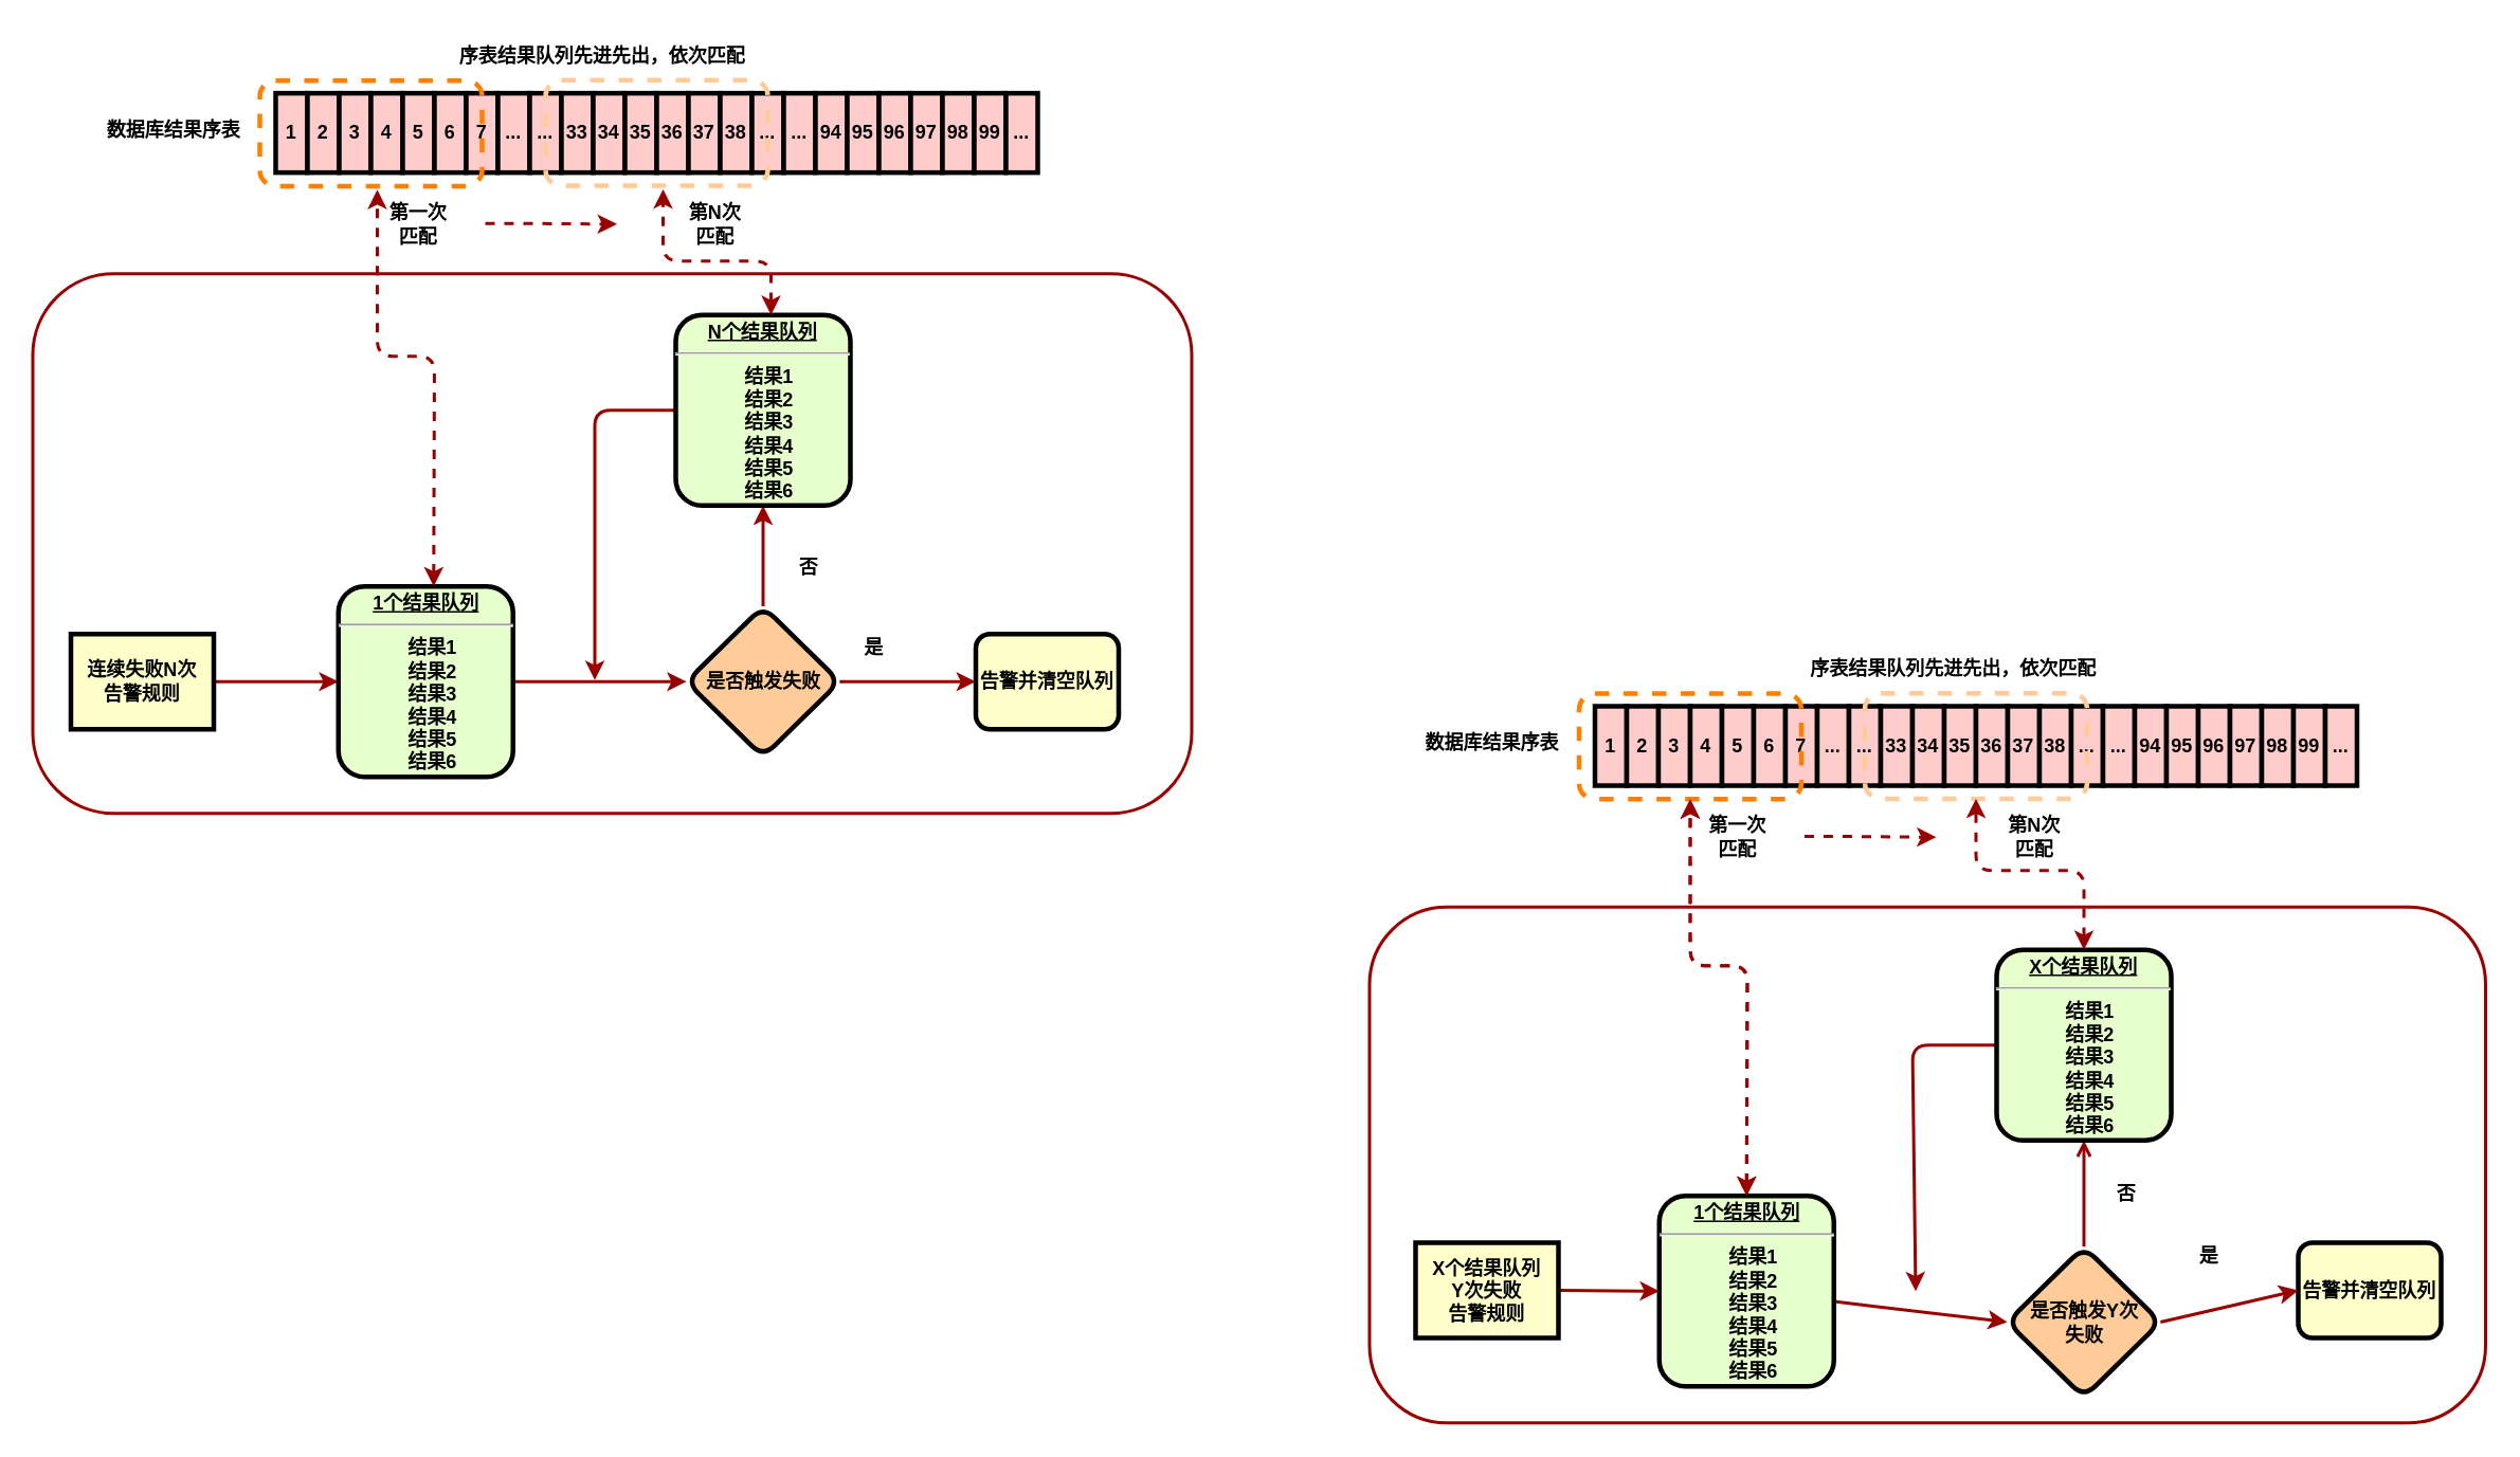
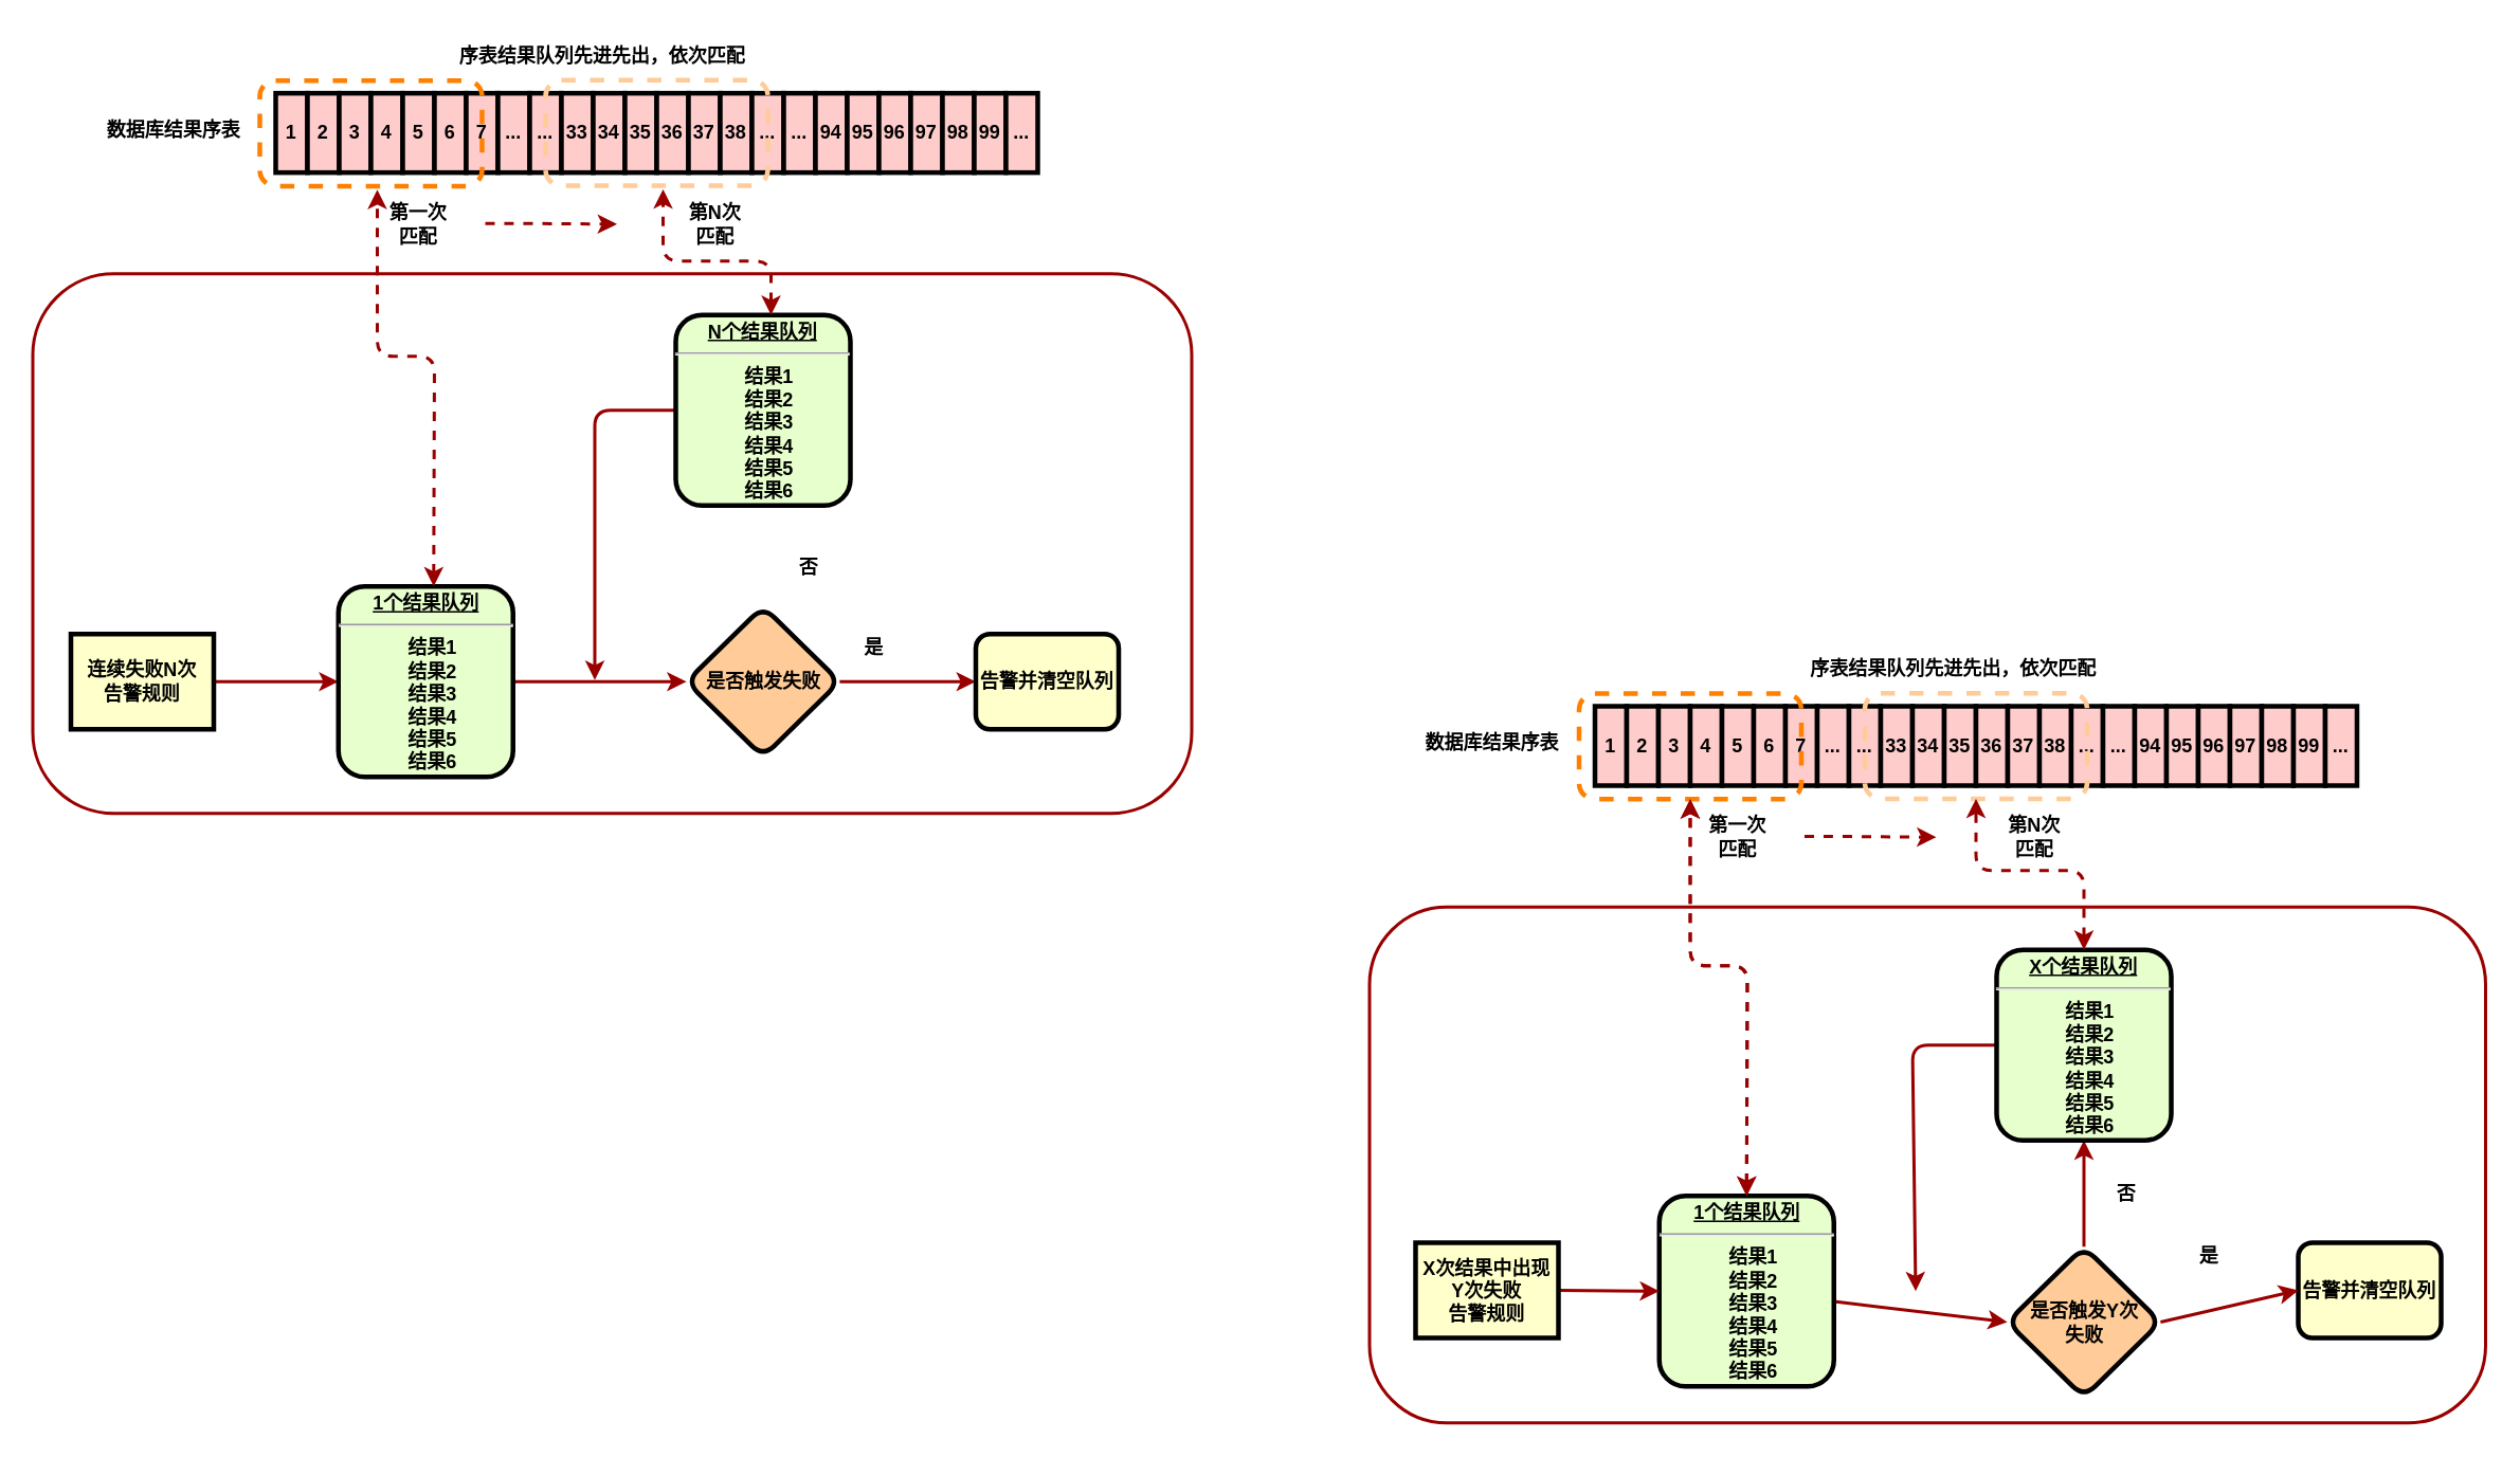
- <mxCell id="19" style="edgeStyle=none;rounded=1;orthogonalLoop=1;jettySize=auto;html=1;exitX=0.5;exitY=0;exitDx=0;exitDy=0;entryX=0.5;entryY=1;entryDx=0;entryDy=0;strokeColor=#990000;strokeWidth=2;" edge="1" parent="1" source="20" target="22"><mxGeometry relative="1" as="geometry" /></mxCell>
- <mxCell id="11" style="edgeStyle=none;rounded=1;sketch=0;orthogonalLoop=1;jettySize=auto;html=1;exitX=0.5;exitY=0;exitDx=0;exitDy=0;entryX=0.5;entryY=1;entryDx=0;entryDy=0;strokeColor=#990000;strokeWidth=2;fillColor=#FFCCCC;elbow=vertical;endArrow=open;" edge="1" parent="1" source="12" target="14"><mxGeometry relative="1" as="geometry" /></mxCell>
+ <mxCell id="11" style="edgeStyle=none;rounded=1;sketch=0;orthogonalLoop=1;jettySize=auto;html=1;exitX=0.5;exitY=0;exitDx=0;exitDy=0;entryX=0.5;entryY=1;entryDx=0;entryDy=0;strokeColor=#990000;strokeWidth=2;fillColor=#FFCCCC;elbow=vertical;" edge="1" parent="1" source="12" target="14"><mxGeometry relative="1" as="geometry" /></mxCell>
- <mxCell id="7" value="X个结果队列&#10;Y次失败&#10;告警规则" style="whiteSpace=wrap;align=center;verticalAlign=middle;fontStyle=1;strokeWidth=3;fillColor=#FFFFCC;sketch=0;" parent="1" vertex="1"><mxGeometry x="891" y="782.5" width="90" height="60" as="geometry" /></mxCell>
+ <mxCell id="7" value="X次结果中出现&#10;Y次失败&#10;告警规则" style="whiteSpace=wrap;align=center;verticalAlign=middle;fontStyle=1;strokeWidth=3;fillColor=#FFFFCC;sketch=0;" parent="1" vertex="1"><mxGeometry x="891" y="782.5" width="90" height="60" as="geometry" /></mxCell>
